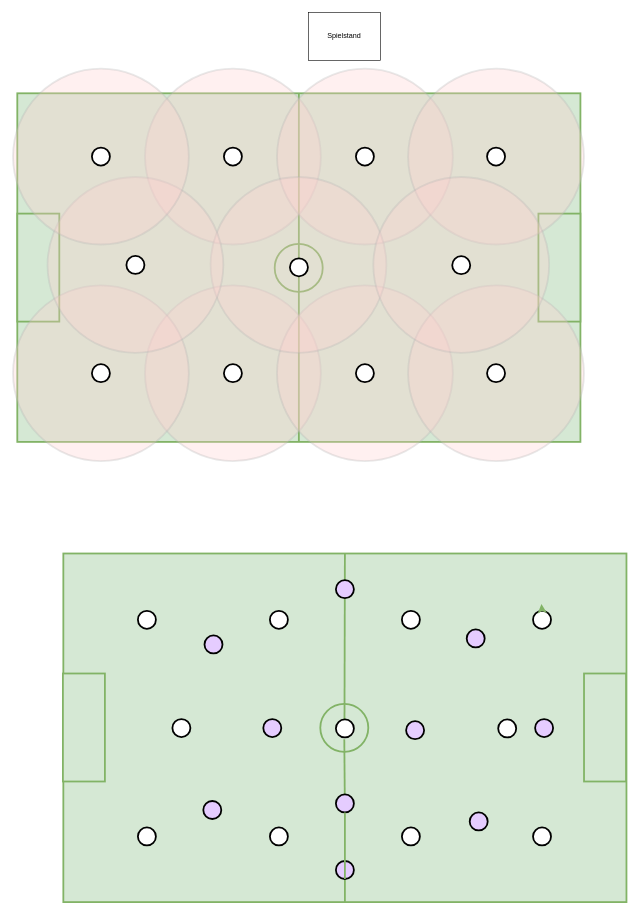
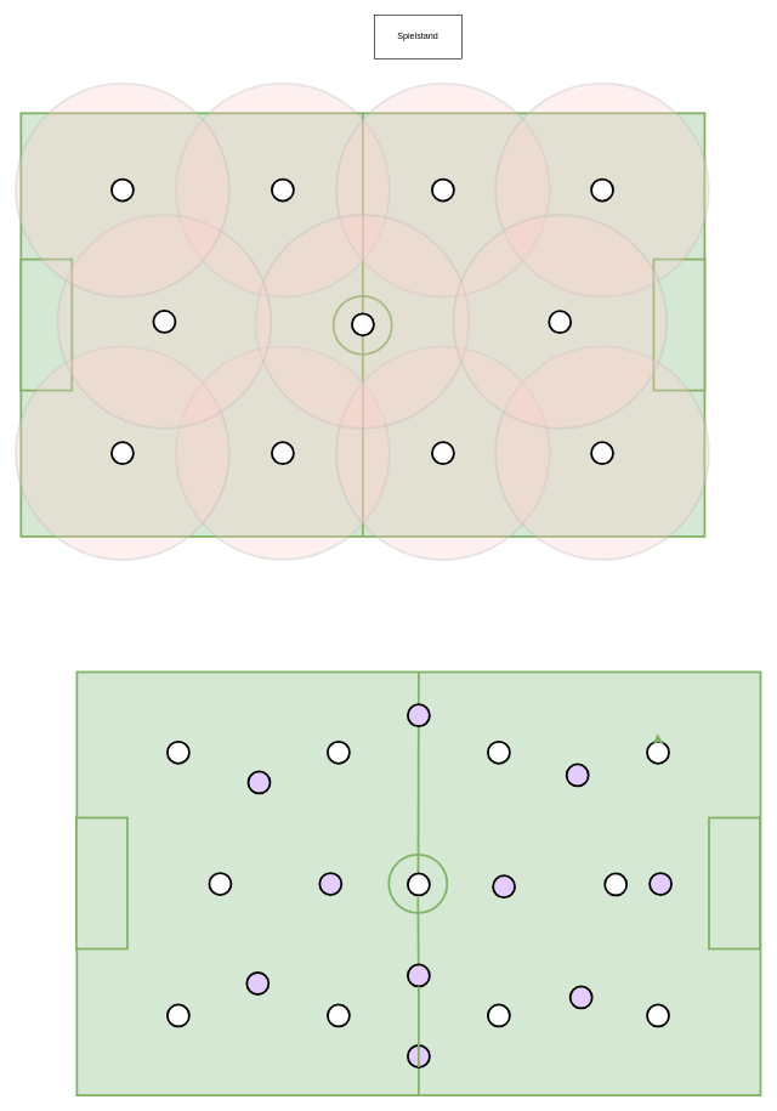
- <mxCell id="2" value="Spielstand" style="rounded=0;whiteSpace=wrap;html=1;" parent="1" vertex="1"><mxGeometry x="513.02" y="20" width="120" height="80" as="geometry" /></mxCell>
+ <mxCell id="2" value="Spielstand" style="rounded=0;whiteSpace=wrap;html=1;" parent="1" vertex="1"><mxGeometry x="513.02" y="20" width="120" height="60" as="geometry" /></mxCell>
